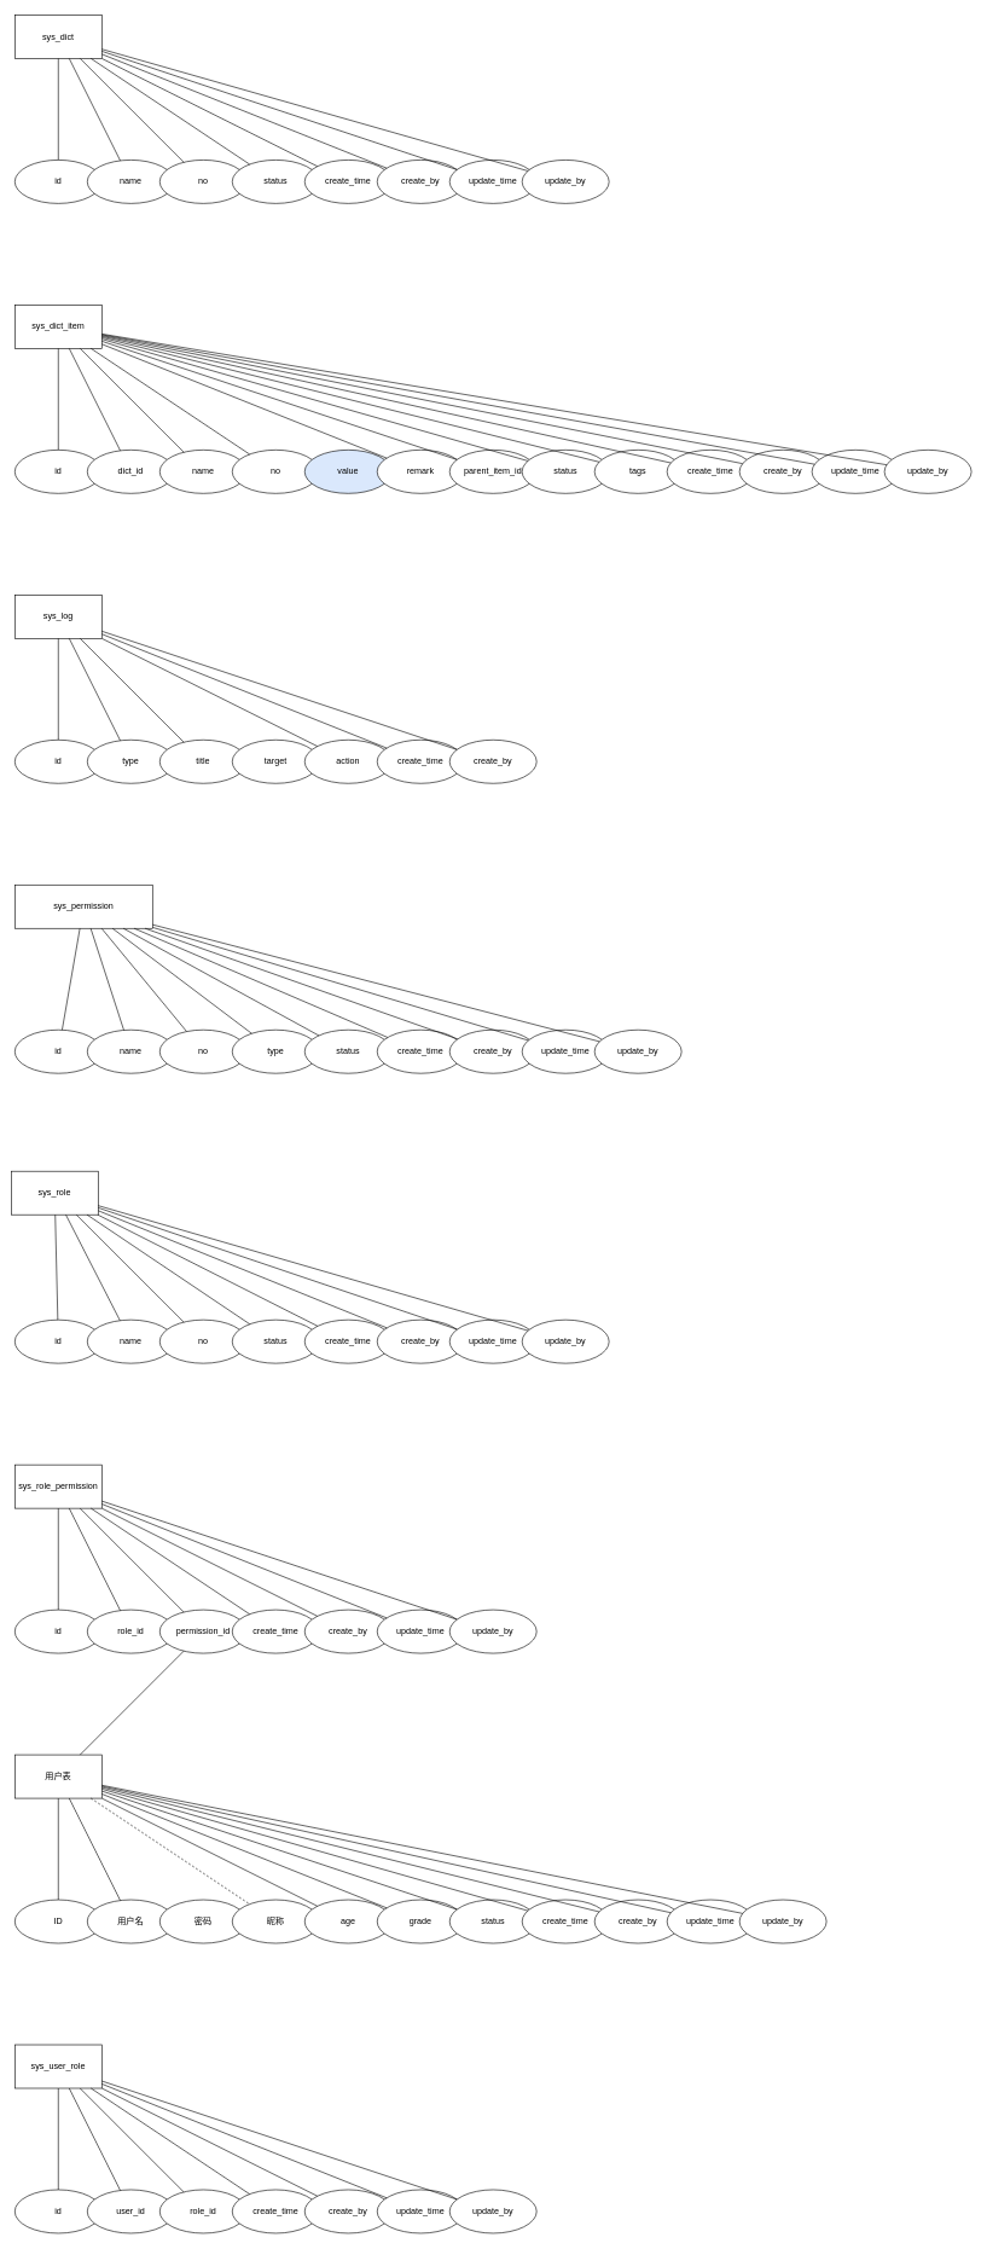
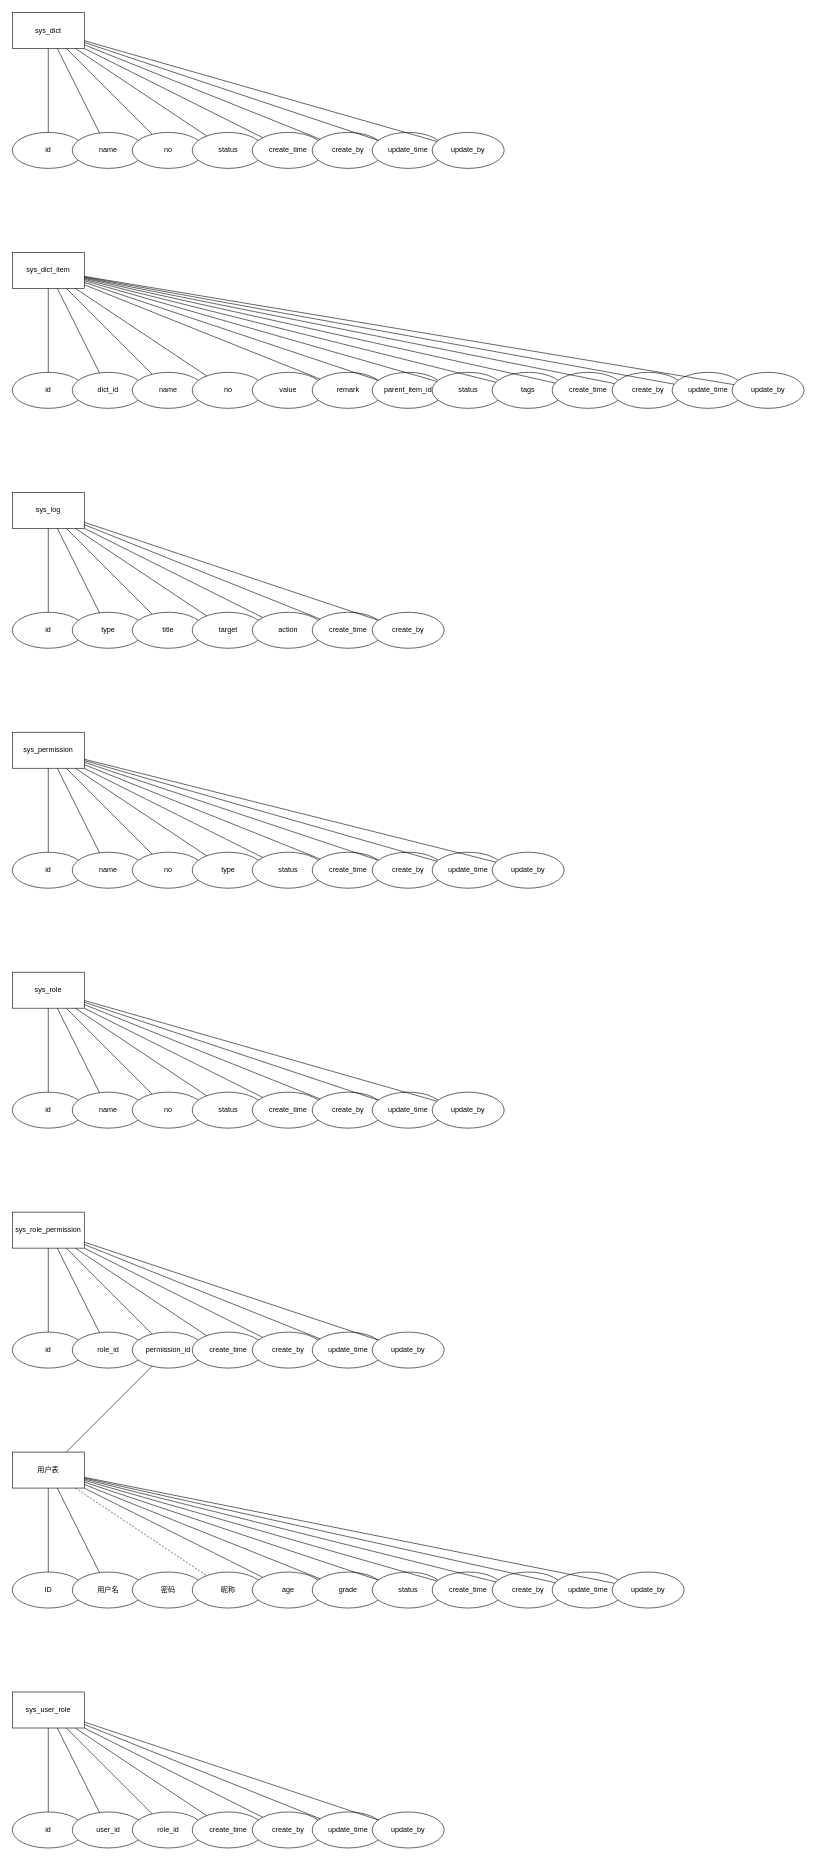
- <mxCell id="28" value="value" style="ellipse;whiteSpace=wrap;html=1;fillColor=#dae8fc;" parent="1" vertex="1"><mxGeometry x="420" y="620" width="120" height="60" as="geometry" /></mxCell>
+ <mxCell id="28" value="value" style="ellipse;whiteSpace=wrap;html=1;" parent="1" vertex="1"><mxGeometry x="420" y="620" width="120" height="60" as="geometry" /></mxCell>
+ <mxCell id="53" value="" style="endArrow=none;html=1;" parent="1" source="45" target="52" edge="1"><mxGeometry width="50" height="50" relative="1" as="geometry"><mxPoint as="sourcePoint" x="20" y="20" /><mxPoint as="targetPoint" x="20" y="20" /></mxGeometry></mxCell>
- <mxCell id="60" value="sys_permission" style="rounded=0;whiteSpace=wrap;html=1;" parent="1" vertex="1"><mxGeometry x="20" y="1220" width="190" height="60" as="geometry" /></mxCell>
+ <mxCell id="60" value="sys_permission" style="rounded=0;whiteSpace=wrap;html=1;" parent="1" vertex="1"><mxGeometry x="20" y="1220" width="120" height="60" as="geometry" /></mxCell>
- <mxCell id="79" value="sys_role" style="rounded=0;whiteSpace=wrap;html=1;" parent="1" vertex="1"><mxGeometry x="15" y="1615" width="120" height="60" as="geometry" /></mxCell>
+ <mxCell id="79" value="sys_role" style="rounded=0;whiteSpace=wrap;html=1;" parent="1" vertex="1"><mxGeometry x="20" y="1620" width="120" height="60" as="geometry" /></mxCell>
